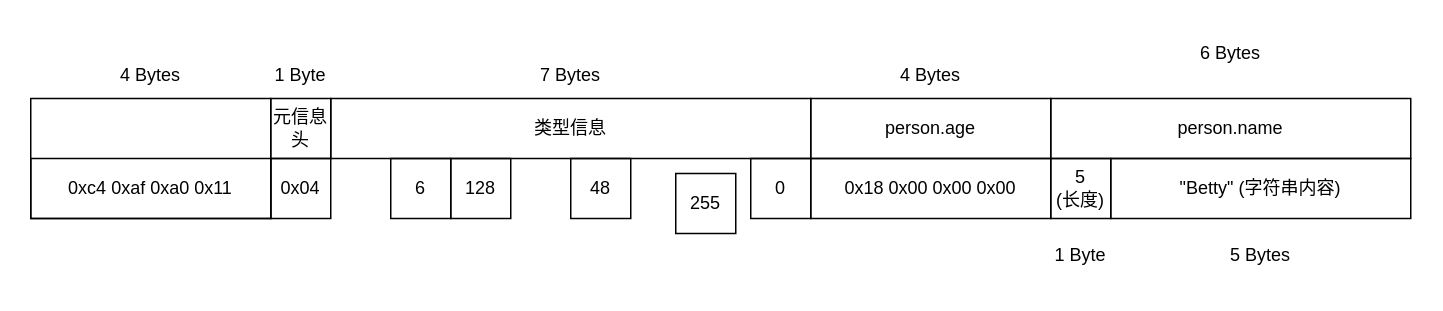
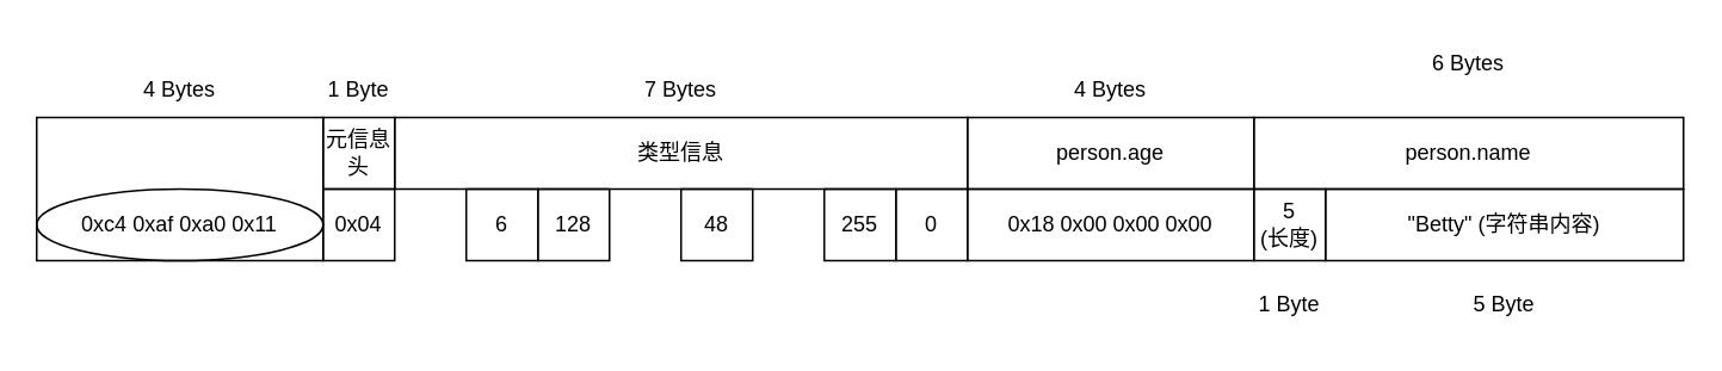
- <mxCell id="11" value="0xc4 0xaf 0xa0 0x11" style="rounded=0;whiteSpace=wrap;html=1;fillColor=none;" parent="1" vertex="1"><mxGeometry x="20" y="105" width="160" height="40" as="geometry" /></mxCell>
+ <mxCell id="11" value="0xc4 0xaf 0xa0 0x11" style="ellipse;whiteSpace=wrap;html=1;fillColor=none;" parent="1" vertex="1"><mxGeometry x="20" y="105" width="160" height="40" as="geometry" /></mxCell>
- <mxCell id="17" value="255" style="rounded=0;whiteSpace=wrap;html=1;fillColor=none;" parent="1" vertex="1"><mxGeometry x="450" y="115" width="40" height="40" as="geometry" /></mxCell>
+ <mxCell id="17" value="255" style="rounded=0;whiteSpace=wrap;html=1;fillColor=none;" parent="1" vertex="1"><mxGeometry x="460" y="105" width="40" height="40" as="geometry" /></mxCell>
- <mxCell id="8" value="5 Bytes" style="text;html=1;strokeColor=none;fillColor=none;align=center;verticalAlign=middle;whiteSpace=wrap;rounded=0;" parent="1" vertex="1"><mxGeometry x="810" y="155" width="60" height="30" as="geometry" /></mxCell>
+ <mxCell id="8" value="5 Byte" style="text;html=1;strokeColor=none;fillColor=none;align=center;verticalAlign=middle;whiteSpace=wrap;rounded=0;" parent="1" vertex="1"><mxGeometry x="810" y="155" width="60" height="30" as="geometry" /></mxCell>
